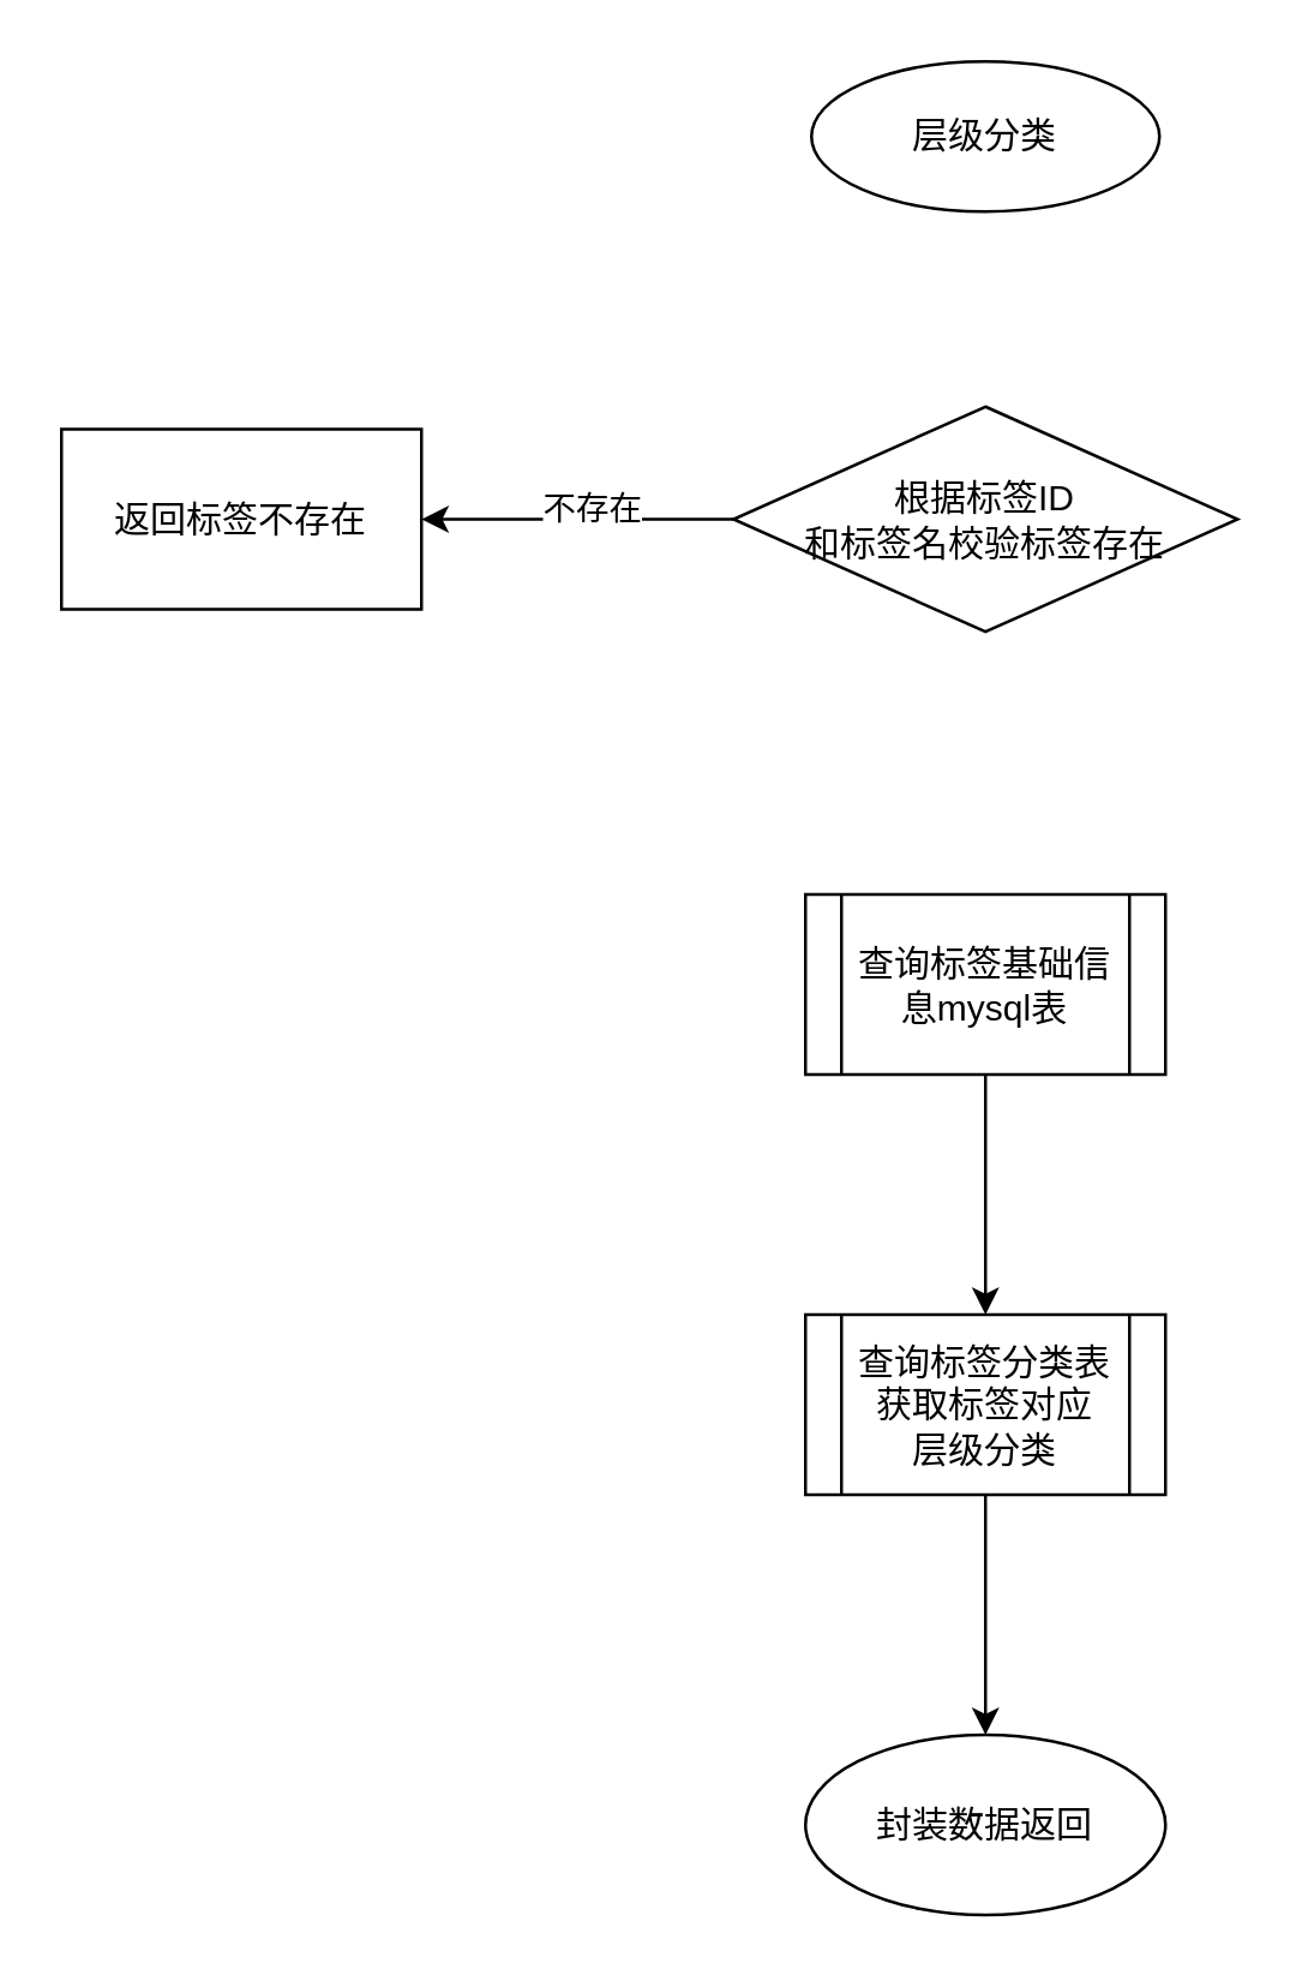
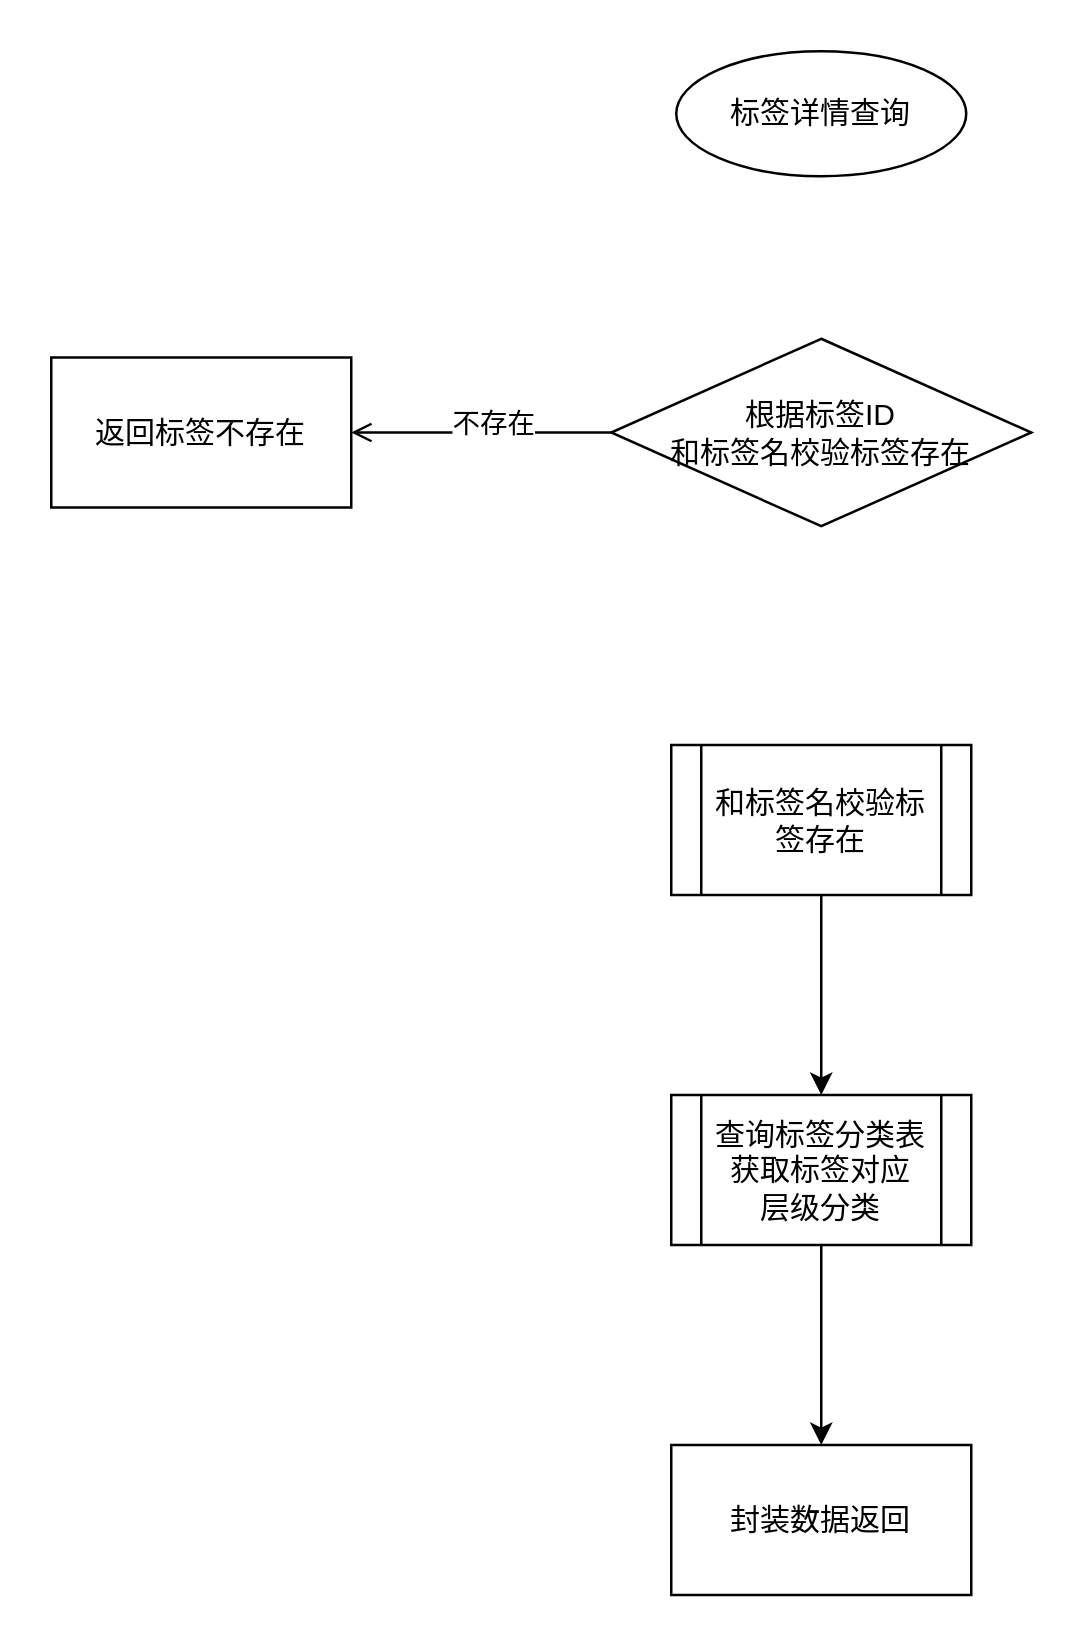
- <mxCell id="2" value="层级分类" style="ellipse;whiteSpace=wrap;html=1;" vertex="1" parent="1"><mxGeometry x="270" y="20" width="116" height="50" as="geometry" /></mxCell>
+ <mxCell id="2" value="标签详情查询" style="ellipse;whiteSpace=wrap;html=1;" vertex="1" parent="1"><mxGeometry x="270" y="20" width="116" height="50" as="geometry" /></mxCell>
- <mxCell id="3" value="" style="edgeStyle=orthogonalEdgeStyle;rounded=0;orthogonalLoop=1;jettySize=auto;html=1;" edge="1" parent="1" source="5" target="6"><mxGeometry relative="1" as="geometry" /></mxCell>
+ <mxCell id="3" value="" style="edgeStyle=orthogonalEdgeStyle;rounded=0;orthogonalLoop=1;jettySize=auto;html=1;endArrow=open;" edge="1" parent="1" source="5" target="6"><mxGeometry relative="1" as="geometry" /></mxCell>
- <mxCell id="8" value="查询标签基础信息mysql表" style="shape=process;whiteSpace=wrap;html=1;backgroundOutline=1;" vertex="1" parent="1"><mxGeometry x="268" y="297.5" width="120" height="60" as="geometry" /></mxCell>
+ <mxCell id="8" value="和标签名校验标签存在" style="shape=process;whiteSpace=wrap;html=1;backgroundOutline=1;" vertex="1" parent="1"><mxGeometry x="268" y="297.5" width="120" height="60" as="geometry" /></mxCell>
- <mxCell id="11" value="封装数据返回" style="ellipse;whiteSpace=wrap;html=1;" vertex="1" parent="1"><mxGeometry x="268" y="577.5" width="120" height="60" as="geometry" /></mxCell>
+ <mxCell id="11" value="封装数据返回" style="whiteSpace=wrap;html=1;" vertex="1" parent="1"><mxGeometry x="268" y="577.5" width="120" height="60" as="geometry" /></mxCell>
